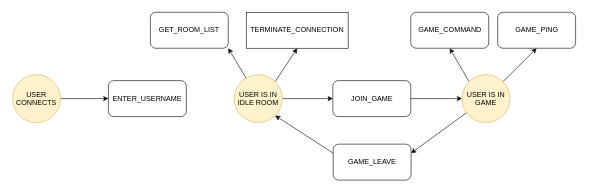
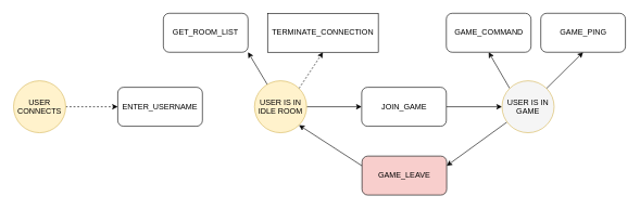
- <mxCell id="7" style="rounded=0;orthogonalLoop=1;jettySize=auto;html=1;exitX=1;exitY=0;exitDx=0;exitDy=0;entryX=0.5;entryY=1;entryDx=0;entryDy=0;" edge="1" parent="1" source="9" target="10"><mxGeometry relative="1" as="geometry" /></mxCell>
+ <mxCell id="7" style="rounded=0;orthogonalLoop=1;jettySize=auto;html=1;exitX=1;exitY=0;exitDx=0;exitDy=0;entryX=0.5;entryY=1;entryDx=0;entryDy=0;dashed=1;" edge="1" parent="1" source="9" target="10"><mxGeometry relative="1" as="geometry" /></mxCell>
- <mxCell id="2" value="" style="edgeStyle=orthogonalEdgeStyle;rounded=0;orthogonalLoop=1;jettySize=auto;html=1;" edge="1" parent="1" source="3" target="4"><mxGeometry relative="1" as="geometry"><mxPoint x="180" y="164" as="targetPoint" /></mxGeometry></mxCell>
+ <mxCell id="2" value="" style="edgeStyle=orthogonalEdgeStyle;rounded=0;orthogonalLoop=1;jettySize=auto;html=1;dashed=1;" edge="1" parent="1" source="3" target="4"><mxGeometry relative="1" as="geometry"><mxPoint x="180" y="164" as="targetPoint" /></mxGeometry></mxCell>
- <mxCell id="16" value="USER IS IN GAME" style="ellipse;whiteSpace=wrap;html=1;aspect=fixed;fillColor=#fff2cc;strokeColor=#d6b656;" vertex="1" parent="1"><mxGeometry x="770" y="124" width="80" height="80" as="geometry" /></mxCell>
+ <mxCell id="16" value="USER IS IN GAME" style="ellipse;whiteSpace=wrap;html=1;aspect=fixed;fillColor=#f5f5f5;strokeColor=#d6b656;" vertex="1" parent="1"><mxGeometry x="770" y="124" width="80" height="80" as="geometry" /></mxCell>
- <mxCell id="20" value="GAME_LEAVE" style="rounded=1;whiteSpace=wrap;html=1;" vertex="1" parent="1"><mxGeometry x="555" y="240" width="130" height="60" as="geometry" /></mxCell>
+ <mxCell id="20" value="GAME_LEAVE" style="rounded=1;whiteSpace=wrap;html=1;fillColor=#f8cecc;" vertex="1" parent="1"><mxGeometry x="555" y="240" width="130" height="60" as="geometry" /></mxCell>
